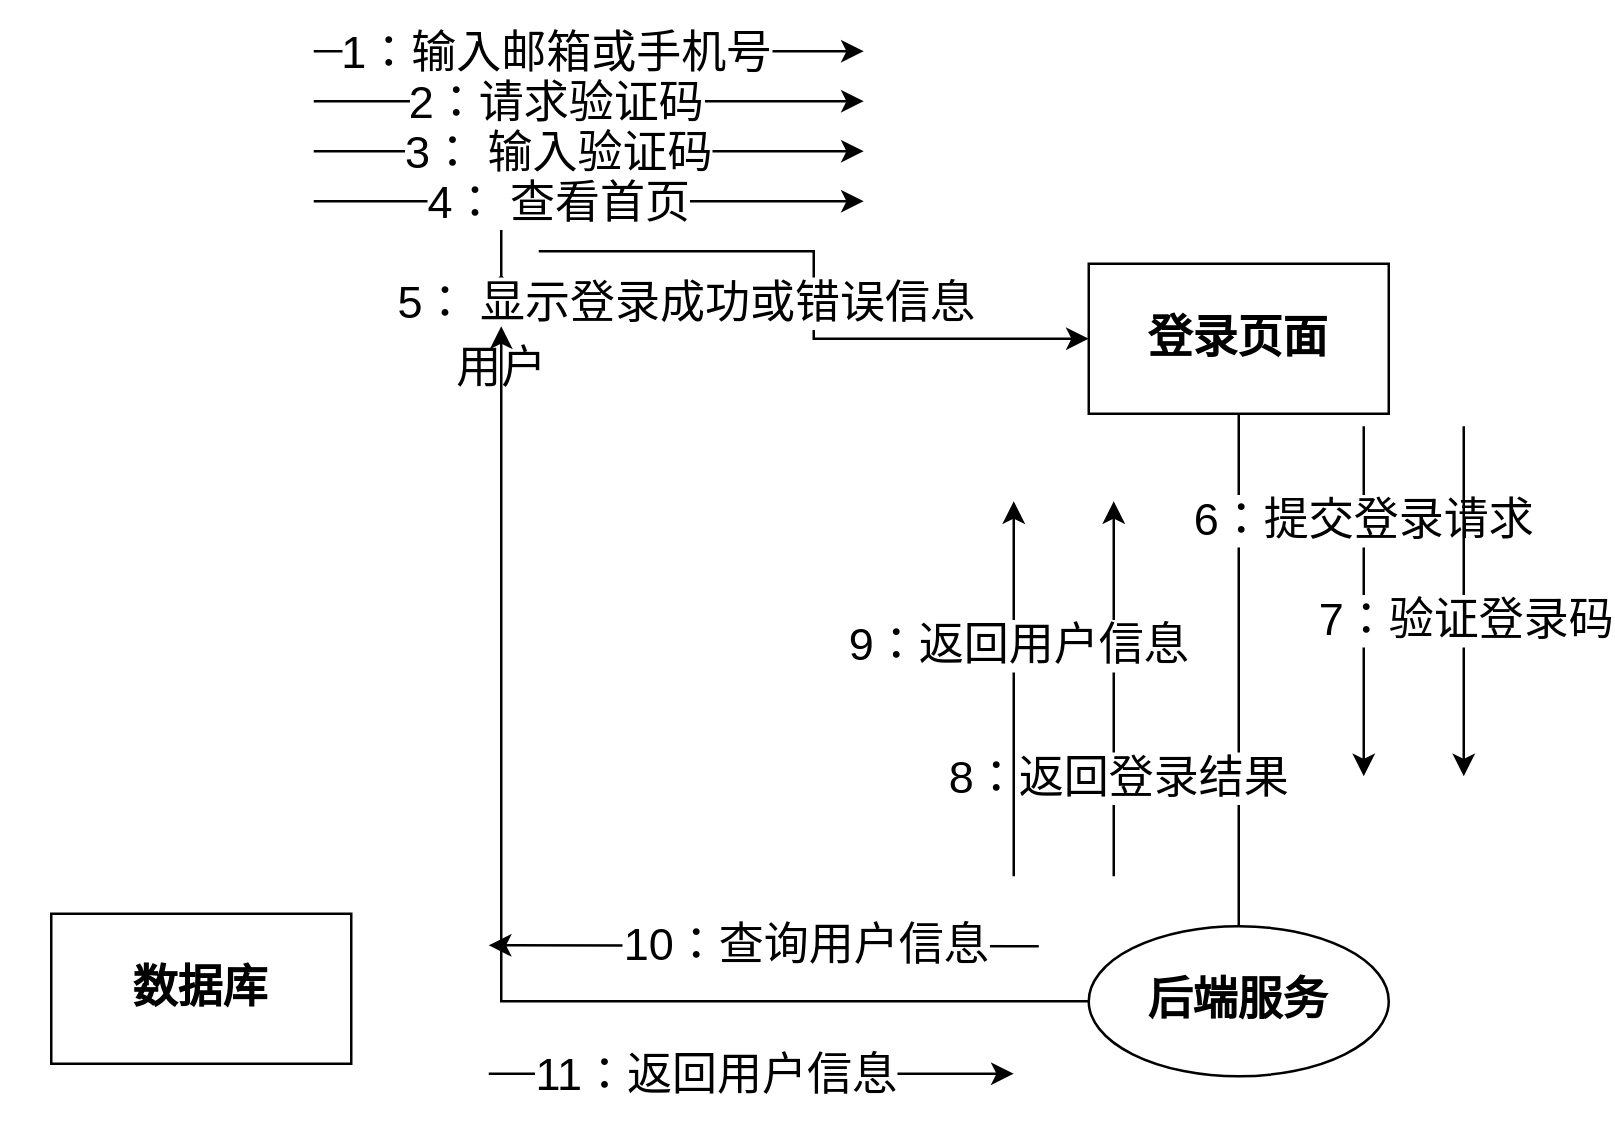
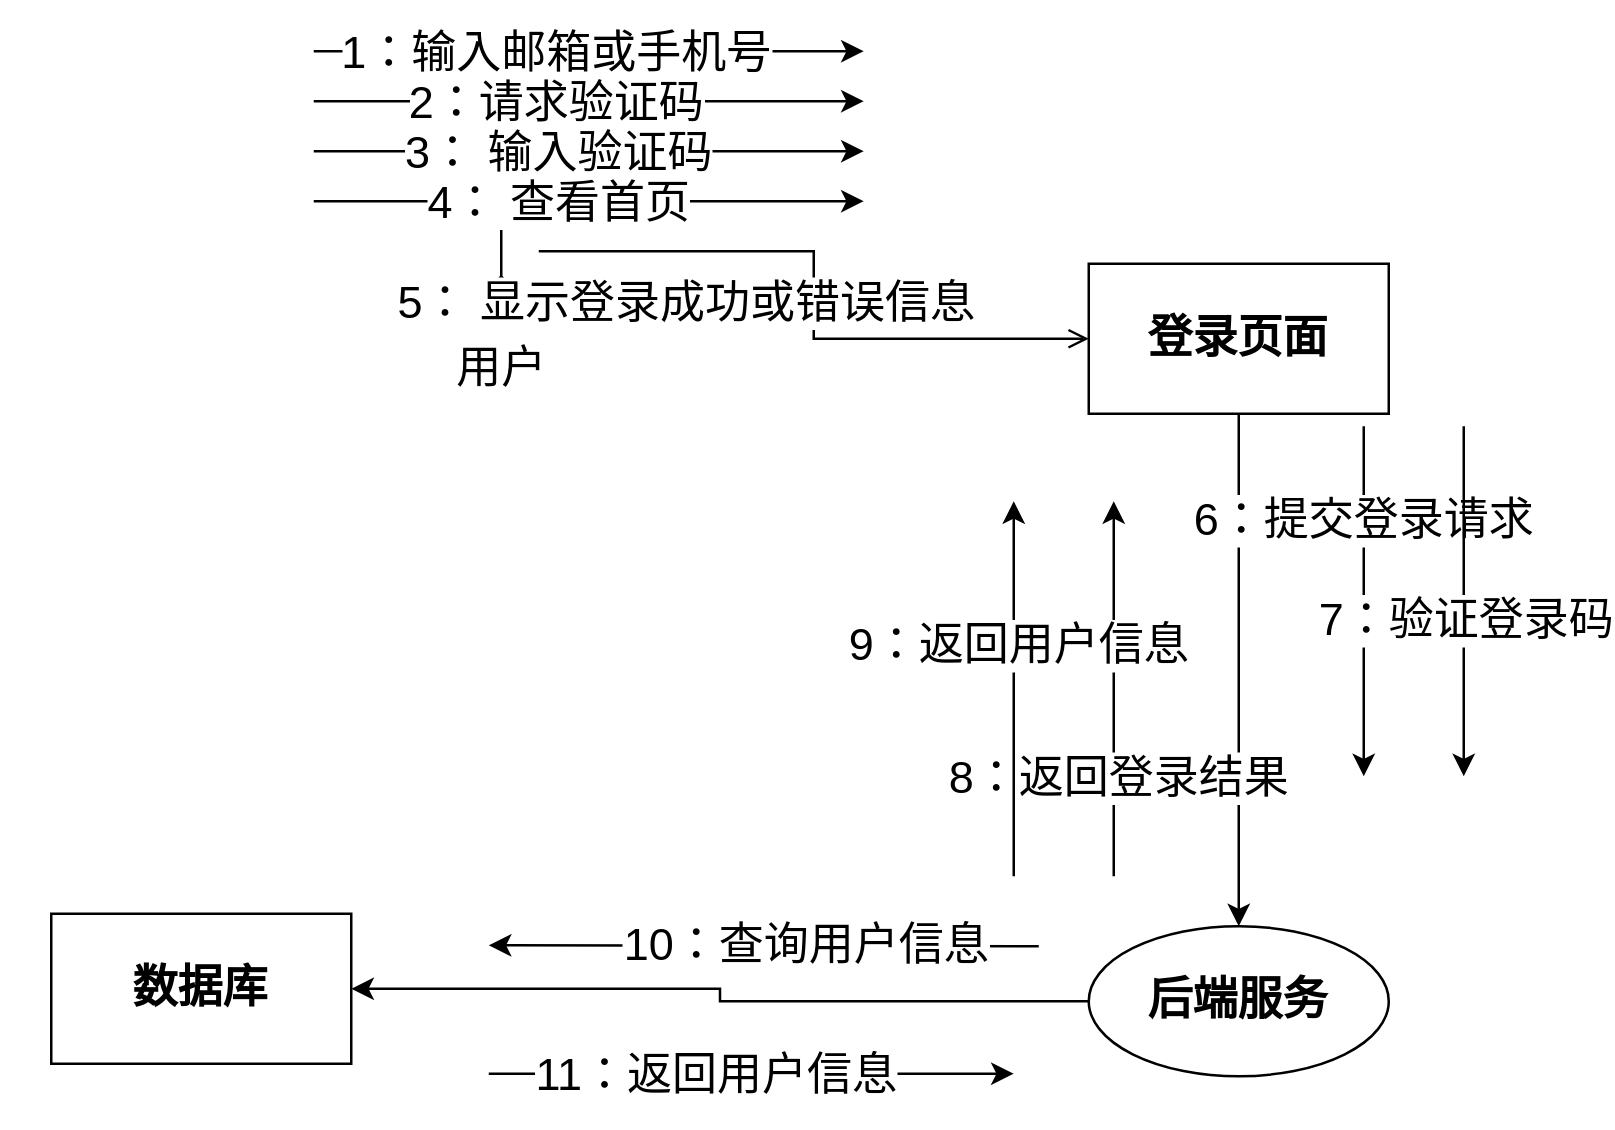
- <mxCell id="2" style="edgeStyle=orthogonalEdgeStyle;rounded=0;orthogonalLoop=1;jettySize=auto;html=1;fontSize=18;" edge="1" parent="1" source="3" target="5"><mxGeometry relative="1" as="geometry" /></mxCell>
+ <mxCell id="2" style="edgeStyle=orthogonalEdgeStyle;rounded=0;orthogonalLoop=1;jettySize=auto;html=1;fontSize=18;endArrow=open;" edge="1" parent="1" source="3" target="5"><mxGeometry relative="1" as="geometry" /></mxCell>
- <mxCell id="16" style="edgeStyle=orthogonalEdgeStyle;rounded=0;orthogonalLoop=1;jettySize=auto;html=1;fontSize=18;" edge="1" parent="1" source="17" target="3"><mxGeometry relative="1" as="geometry" /></mxCell>
+ <mxCell id="16" style="edgeStyle=orthogonalEdgeStyle;rounded=0;orthogonalLoop=1;jettySize=auto;html=1;entryX=1;entryY=0.5;entryDx=0;entryDy=0;fontSize=18;" edge="1" parent="1" source="17" target="26"><mxGeometry relative="1" as="geometry" /></mxCell>
- <mxCell id="4" style="edgeStyle=orthogonalEdgeStyle;rounded=0;orthogonalLoop=1;jettySize=auto;html=1;fontSize=18;endArrow=none;" edge="1" parent="1" source="5" target="17"><mxGeometry relative="1" as="geometry" /></mxCell>
+ <mxCell id="4" style="edgeStyle=orthogonalEdgeStyle;rounded=0;orthogonalLoop=1;jettySize=auto;html=1;fontSize=18;" edge="1" parent="1" source="5" target="17"><mxGeometry relative="1" as="geometry" /></mxCell>
